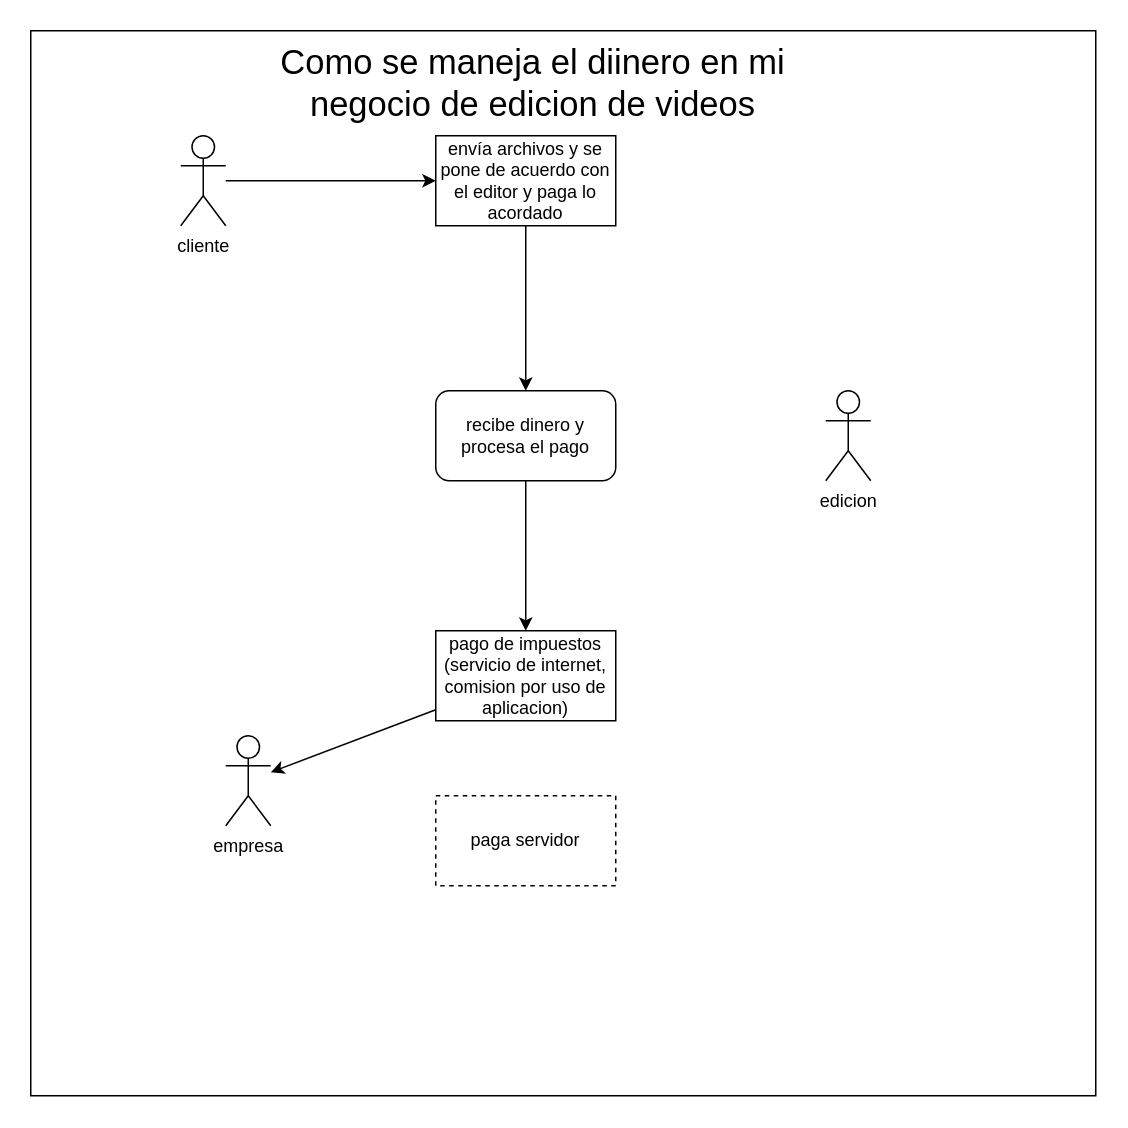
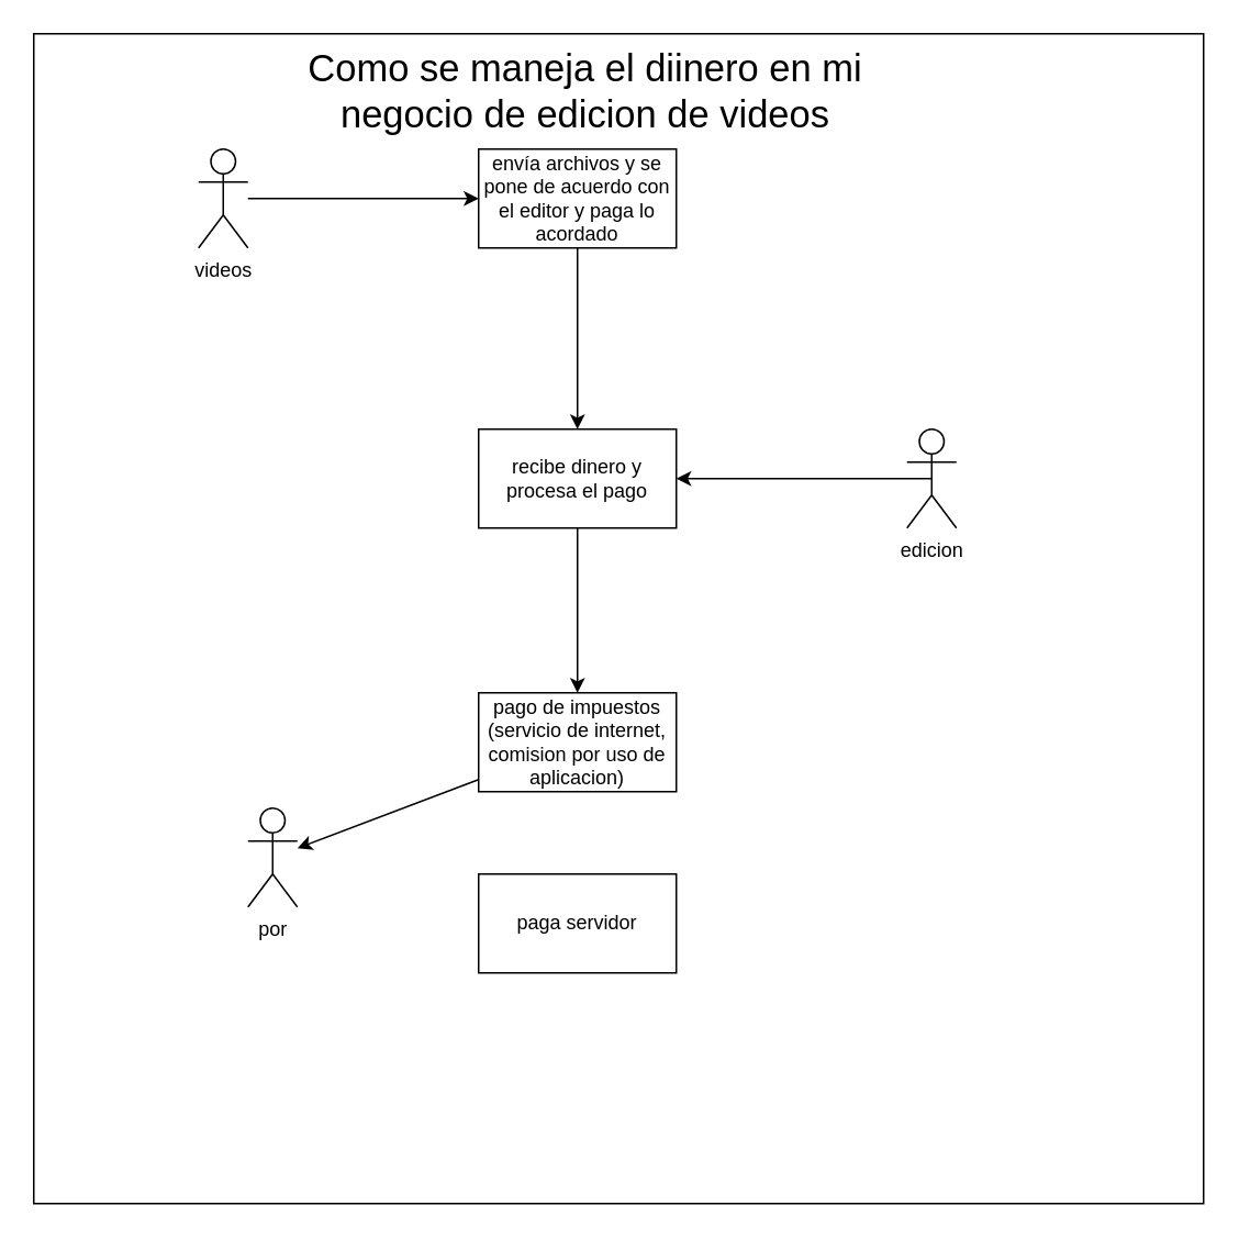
- <mxCell id="2" value="cliente" style="shape=umlActor;verticalLabelPosition=bottom;verticalAlign=top;html=1;outlineConnect=0;" vertex="1" parent="1"><mxGeometry x="120" y="90" width="30" height="60" as="geometry" /></mxCell>
+ <mxCell id="2" value="videos" style="shape=umlActor;verticalLabelPosition=bottom;verticalAlign=top;html=1;outlineConnect=0;" vertex="1" parent="1"><mxGeometry x="120" y="90" width="30" height="60" as="geometry" /></mxCell>
- <mxCell id="6" value="recibe dinero y procesa el pago" style="whiteSpace=wrap;html=1;rounded=1;" vertex="1" parent="1"><mxGeometry x="290" y="260" width="120" height="60" as="geometry" /></mxCell>
+ <mxCell id="6" value="recibe dinero y procesa el pago" style="rounded=0;whiteSpace=wrap;html=1;" vertex="1" parent="1"><mxGeometry x="290" y="260" width="120" height="60" as="geometry" /></mxCell>
+ <mxCell id="7" style="edgeStyle=none;html=1;exitX=0.5;exitY=0.5;exitDx=0;exitDy=0;exitPerimeter=0;" edge="1" parent="1" source="8" target="6"><mxGeometry relative="1" as="geometry" /></mxCell>
- <mxCell id="13" value="paga servidor" style="rounded=0;whiteSpace=wrap;html=1;dashed=1;" vertex="1" parent="1"><mxGeometry x="290" y="530" width="120" height="60" as="geometry" /></mxCell>
+ <mxCell id="13" value="paga servidor" style="rounded=0;whiteSpace=wrap;html=1;" vertex="1" parent="1"><mxGeometry x="290" y="530" width="120" height="60" as="geometry" /></mxCell>
- <mxCell id="10" value="empresa" style="shape=umlActor;verticalLabelPosition=bottom;verticalAlign=top;html=1;outlineConnect=0;" vertex="1" parent="1"><mxGeometry x="150" y="490" width="30" height="60" as="geometry" /></mxCell>
+ <mxCell id="10" value="por" style="shape=umlActor;verticalLabelPosition=bottom;verticalAlign=top;html=1;outlineConnect=0;" vertex="1" parent="1"><mxGeometry x="150" y="490" width="30" height="60" as="geometry" /></mxCell>
